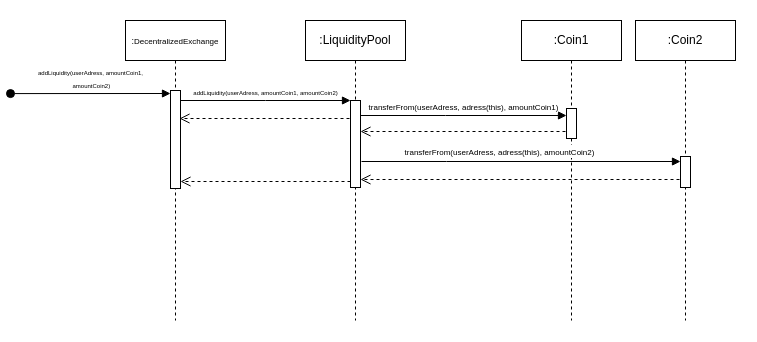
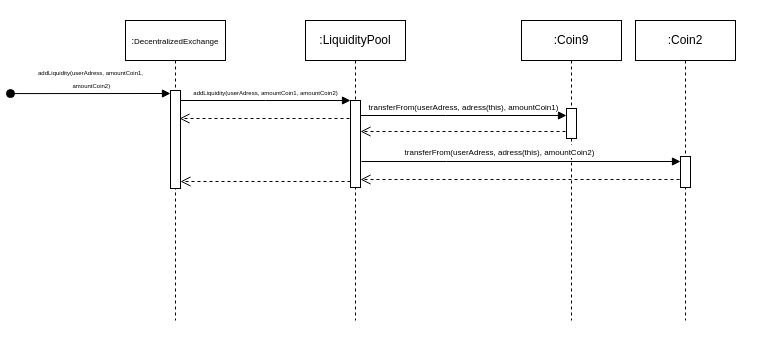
- <mxCell id="9" value=":Coin1" style="shape=umlLifeline;perimeter=lifelinePerimeter;whiteSpace=wrap;html=1;container=0;dropTarget=0;collapsible=0;recursiveResize=0;outlineConnect=0;portConstraint=eastwest;newEdgeStyle={&quot;edgeStyle&quot;:&quot;elbowEdgeStyle&quot;,&quot;elbow&quot;:&quot;vertical&quot;,&quot;curved&quot;:0,&quot;rounded&quot;:0};" vertex="1" parent="1"><mxGeometry x="416" y="20" width="100" height="300" as="geometry" /></mxCell>
+ <mxCell id="9" value=":Coin9" style="shape=umlLifeline;perimeter=lifelinePerimeter;whiteSpace=wrap;html=1;container=0;dropTarget=0;collapsible=0;recursiveResize=0;outlineConnect=0;portConstraint=eastwest;newEdgeStyle={&quot;edgeStyle&quot;:&quot;elbowEdgeStyle&quot;,&quot;elbow&quot;:&quot;vertical&quot;,&quot;curved&quot;:0,&quot;rounded&quot;:0};" vertex="1" parent="1"><mxGeometry x="416" y="20" width="100" height="300" as="geometry" /></mxCell>
